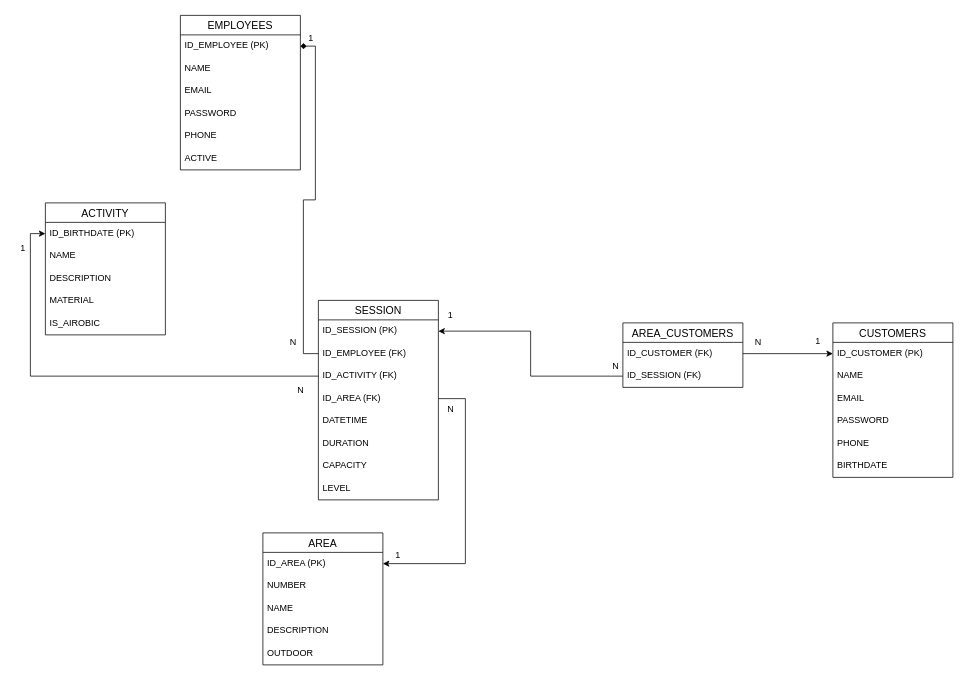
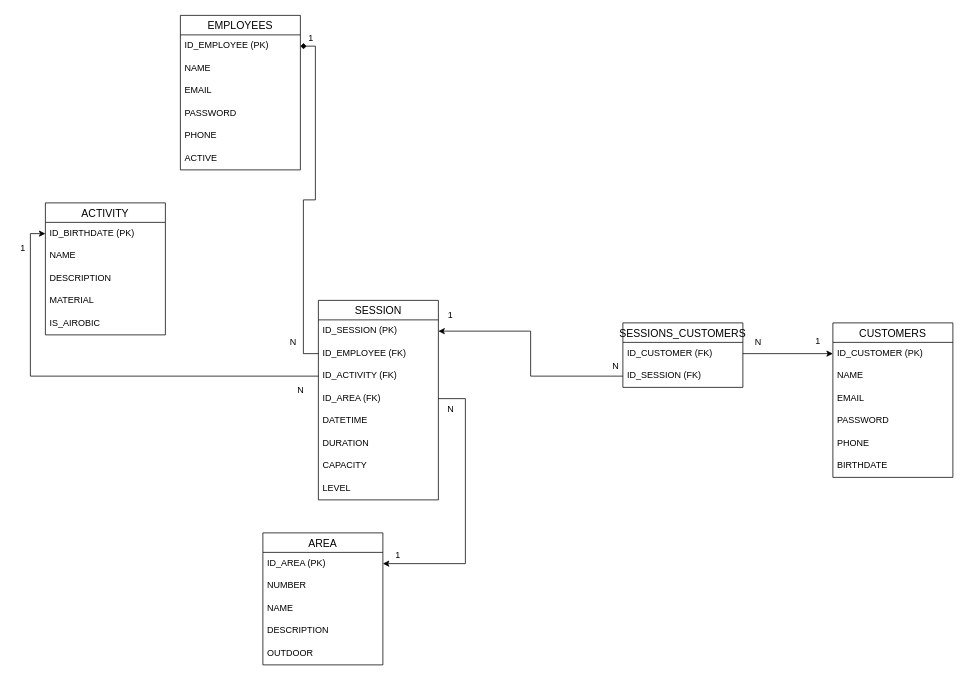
- <mxCell id="50" value="AREA_CUSTOMERS" style="swimlane;fontStyle=0;childLayout=stackLayout;horizontal=1;startSize=26;horizontalStack=0;resizeParent=1;resizeParentMax=0;resizeLast=0;collapsible=1;marginBottom=0;align=center;fontSize=14;" parent="1" vertex="1"><mxGeometry x="830" y="430" width="160" height="86" as="geometry" /></mxCell>
+ <mxCell id="50" value="SESSIONS_CUSTOMERS" style="swimlane;fontStyle=0;childLayout=stackLayout;horizontal=1;startSize=26;horizontalStack=0;resizeParent=1;resizeParentMax=0;resizeLast=0;collapsible=1;marginBottom=0;align=center;fontSize=14;" parent="1" vertex="1"><mxGeometry x="830" y="430" width="160" height="86" as="geometry" /></mxCell>
